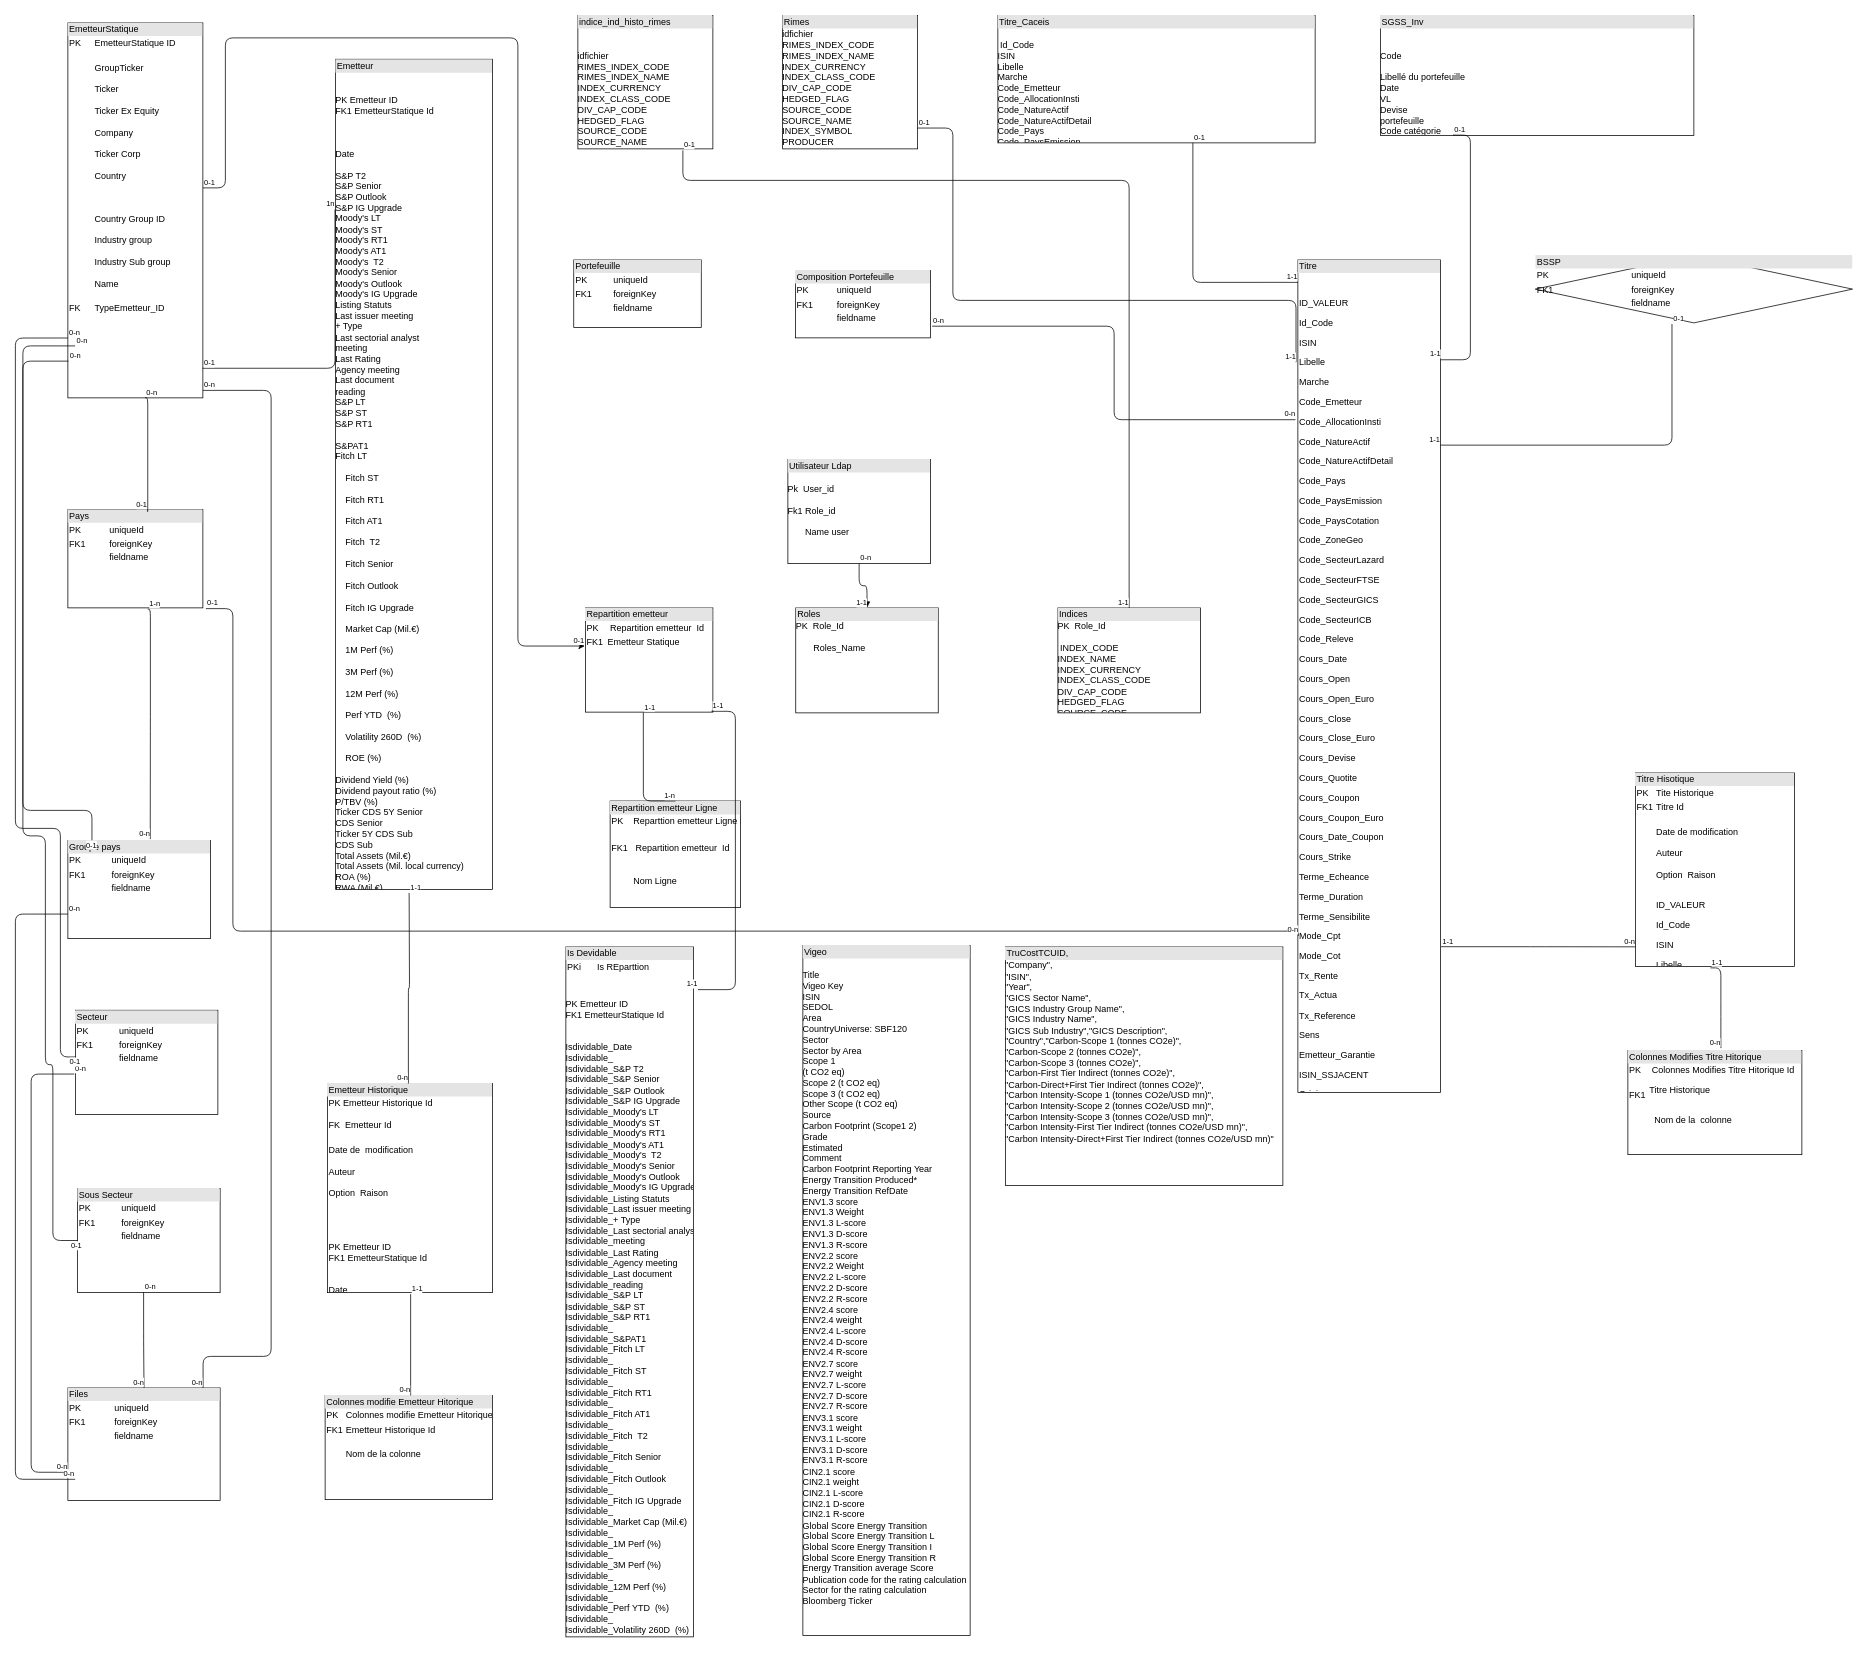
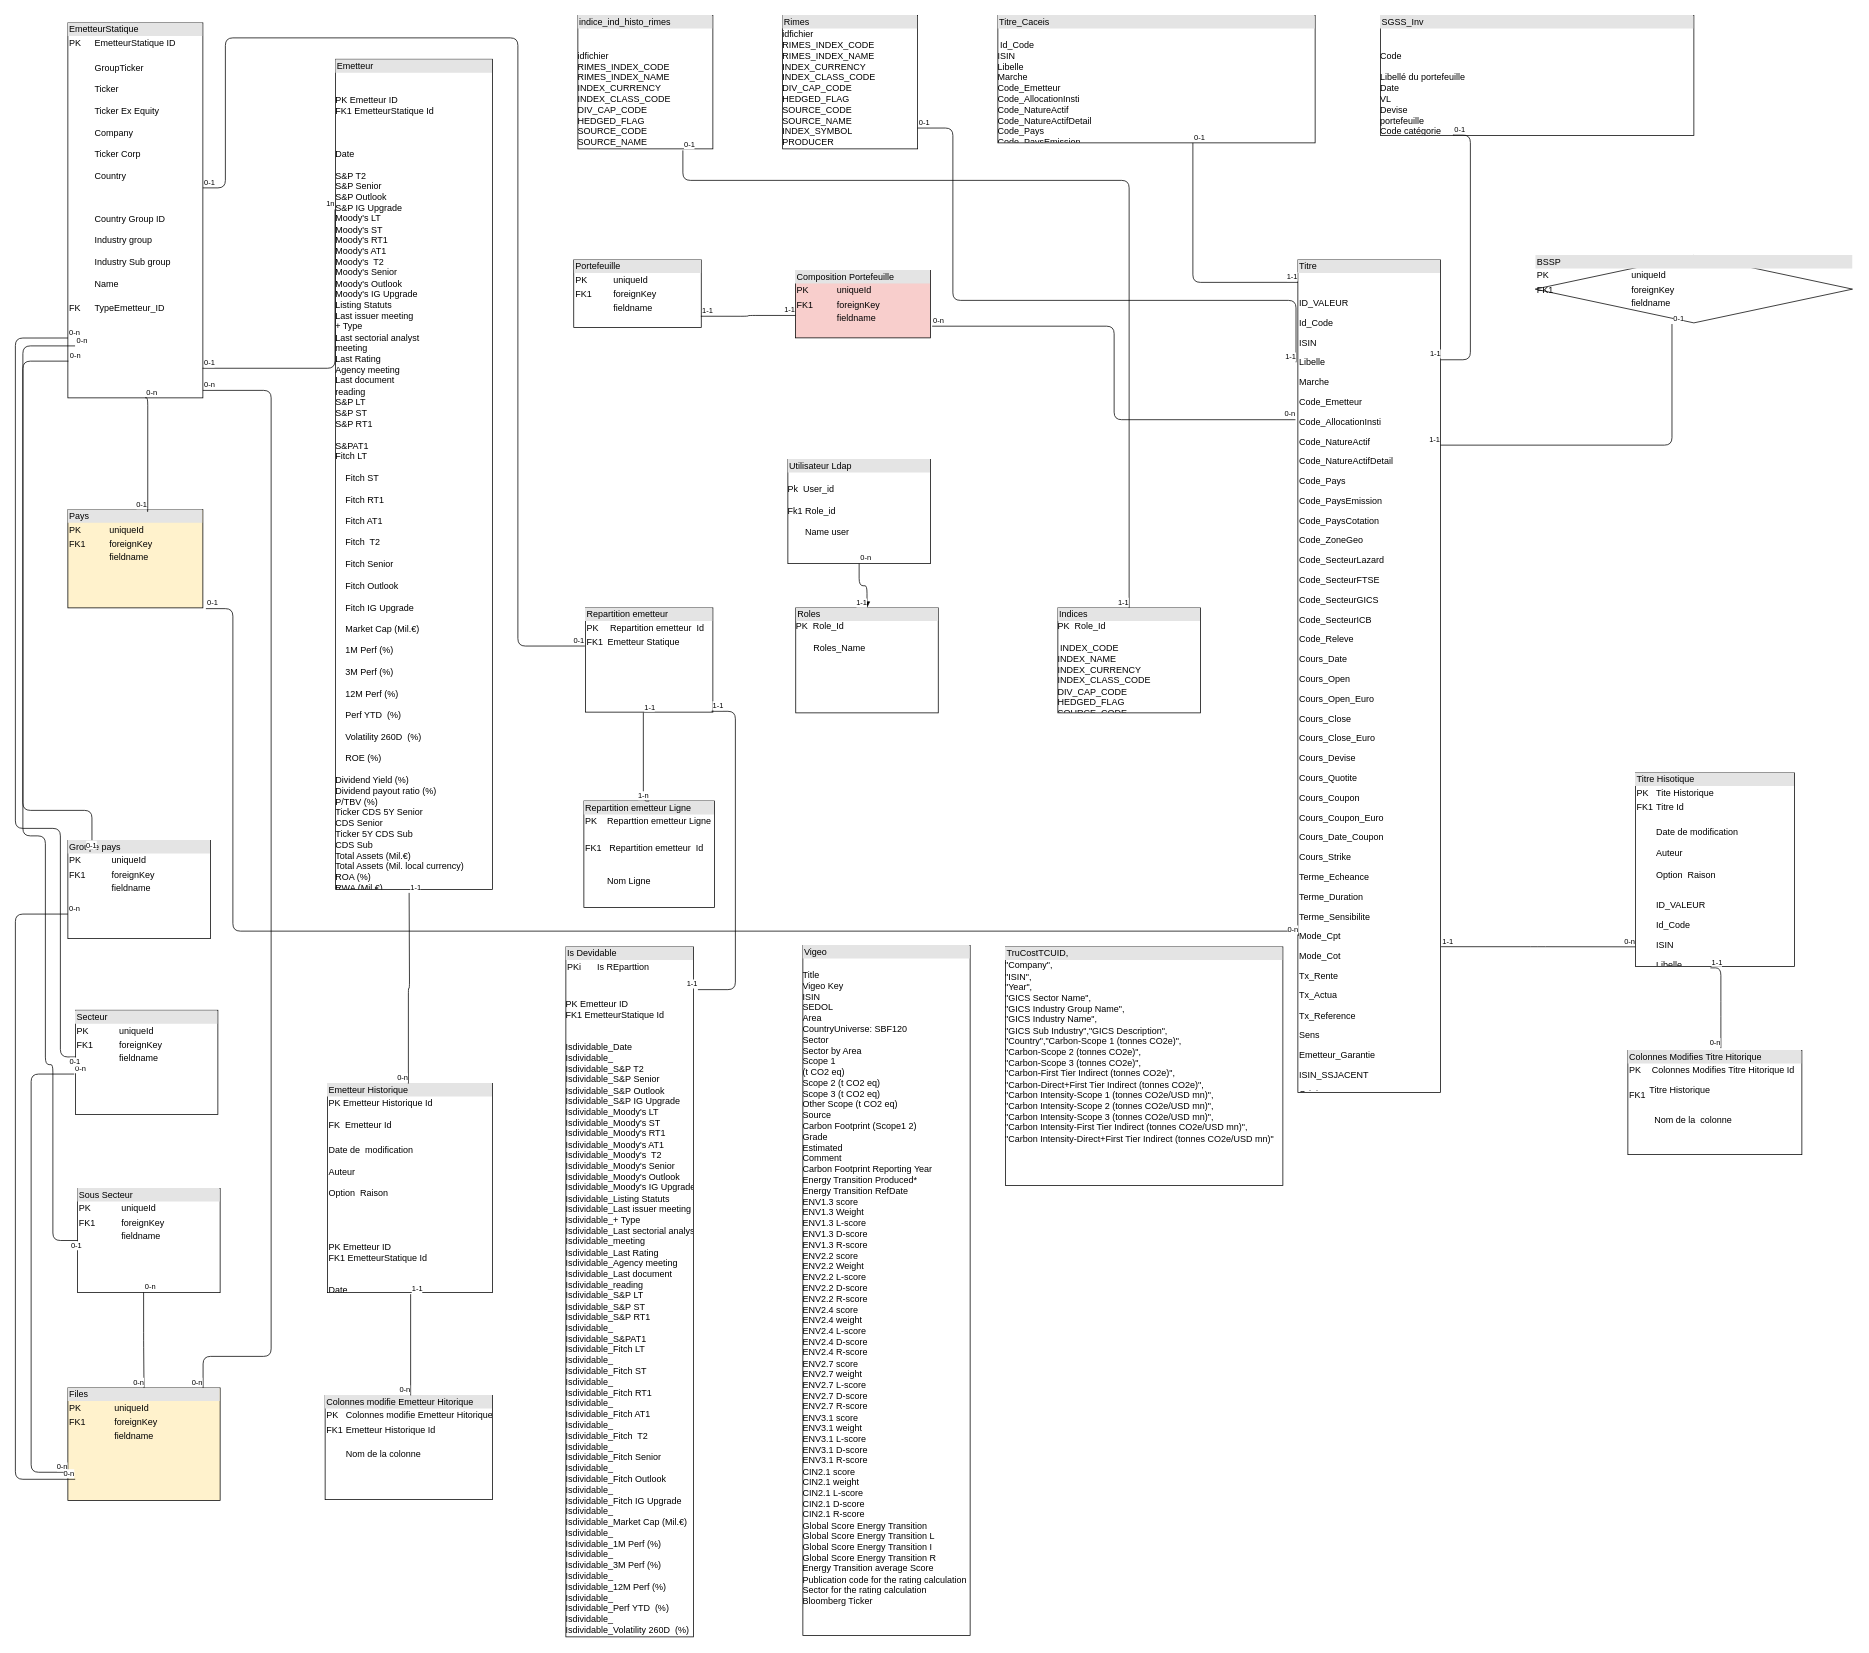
- <mxCell id="24" value="&lt;div style=&quot;box-sizing: border-box ; width: 100% ; background: #e4e4e4 ; padding: 2px&quot;&gt;Composition Portefeuille&lt;/div&gt;&lt;table style=&quot;width: 100% ; font-size: 1em&quot; cellpadding=&quot;2&quot; cellspacing=&quot;0&quot;&gt;&lt;tbody&gt;&lt;tr&gt;&lt;td&gt;PK&lt;/td&gt;&lt;td&gt;uniqueId&lt;/td&gt;&lt;/tr&gt;&lt;tr&gt;&lt;td&gt;FK1&lt;/td&gt;&lt;td&gt;foreignKey&lt;/td&gt;&lt;/tr&gt;&lt;tr&gt;&lt;td&gt;&lt;/td&gt;&lt;td&gt;fieldname&lt;/td&gt;&lt;/tr&gt;&lt;/tbody&gt;&lt;/table&gt;" style="verticalAlign=top;align=left;overflow=fill;html=1;" parent="1" vertex="1"><mxGeometry x="1060" y="360" width="180" height="90" as="geometry" /></mxCell>
+ <mxCell id="24" value="&lt;div style=&quot;box-sizing: border-box ; width: 100% ; background: #e4e4e4 ; padding: 2px&quot;&gt;Composition Portefeuille&lt;/div&gt;&lt;table style=&quot;width: 100% ; font-size: 1em&quot; cellpadding=&quot;2&quot; cellspacing=&quot;0&quot;&gt;&lt;tbody&gt;&lt;tr&gt;&lt;td&gt;PK&lt;/td&gt;&lt;td&gt;uniqueId&lt;/td&gt;&lt;/tr&gt;&lt;tr&gt;&lt;td&gt;FK1&lt;/td&gt;&lt;td&gt;foreignKey&lt;/td&gt;&lt;/tr&gt;&lt;tr&gt;&lt;td&gt;&lt;/td&gt;&lt;td&gt;fieldname&lt;/td&gt;&lt;/tr&gt;&lt;/tbody&gt;&lt;/table&gt;" style="verticalAlign=top;align=left;overflow=fill;html=1;fillColor=#f8cecc;" parent="1" vertex="1"><mxGeometry x="1060" y="360" width="180" height="90" as="geometry" /></mxCell>
+ <mxCell id="62" value="" style="endArrow=none;html=1;edgeStyle=orthogonalEdgeStyle;entryX=0;entryY=0.668;entryDx=0;entryDy=0;entryPerimeter=0;exitX=0.997;exitY=0.835;exitDx=0;exitDy=0;exitPerimeter=0;" edge="1" parent="1" source="23" target="24"><mxGeometry relative="1" as="geometry"><mxPoint x="930" y="420" as="sourcePoint" /><mxPoint x="1050" y="420" as="targetPoint" /><Array as="points" /></mxGeometry></mxCell>
+ <mxCell id="63" value="1-1" style="resizable=0;html=1;align=left;verticalAlign=bottom;labelBackgroundColor=#ffffff;fontSize=10;" connectable="0" vertex="1" parent="62"><mxGeometry x="-1" relative="1" as="geometry" /></mxCell>
+ <mxCell id="64" value="1-1" style="resizable=0;html=1;align=right;verticalAlign=bottom;labelBackgroundColor=#ffffff;fontSize=10;" connectable="0" vertex="1" parent="62"><mxGeometry x="1" relative="1" as="geometry" /></mxCell>
- <mxCell id="10" value="&lt;div style=&quot;box-sizing: border-box ; width: 100% ; background: #e4e4e4 ; padding: 2px&quot;&gt;Pays&lt;/div&gt;&lt;table style=&quot;width: 100% ; font-size: 1em&quot; cellpadding=&quot;2&quot; cellspacing=&quot;0&quot;&gt;&lt;tbody&gt;&lt;tr&gt;&lt;td&gt;PK&lt;/td&gt;&lt;td&gt;uniqueId&lt;/td&gt;&lt;/tr&gt;&lt;tr&gt;&lt;td&gt;FK1&lt;/td&gt;&lt;td&gt;foreignKey&lt;/td&gt;&lt;/tr&gt;&lt;tr&gt;&lt;td&gt;&lt;/td&gt;&lt;td&gt;fieldname&lt;/td&gt;&lt;/tr&gt;&lt;/tbody&gt;&lt;/table&gt;" style="verticalAlign=top;align=left;overflow=fill;html=1;" parent="1" vertex="1"><mxGeometry x="90" y="679" width="180" height="131" as="geometry" /></mxCell>
+ <mxCell id="10" value="&lt;div style=&quot;box-sizing: border-box ; width: 100% ; background: #e4e4e4 ; padding: 2px&quot;&gt;Pays&lt;/div&gt;&lt;table style=&quot;width: 100% ; font-size: 1em&quot; cellpadding=&quot;2&quot; cellspacing=&quot;0&quot;&gt;&lt;tbody&gt;&lt;tr&gt;&lt;td&gt;PK&lt;/td&gt;&lt;td&gt;uniqueId&lt;/td&gt;&lt;/tr&gt;&lt;tr&gt;&lt;td&gt;FK1&lt;/td&gt;&lt;td&gt;foreignKey&lt;/td&gt;&lt;/tr&gt;&lt;tr&gt;&lt;td&gt;&lt;/td&gt;&lt;td&gt;fieldname&lt;/td&gt;&lt;/tr&gt;&lt;/tbody&gt;&lt;/table&gt;" style="verticalAlign=top;align=left;overflow=fill;html=1;fillColor=#fff2cc;" parent="1" vertex="1"><mxGeometry x="90" y="679" width="180" height="131" as="geometry" /></mxCell>
- <mxCell id="84" value="" style="endArrow=classic;html=1;edgeStyle=orthogonalEdgeStyle;entryX=-0.004;entryY=0.366;entryDx=0;entryDy=0;entryPerimeter=0;exitX=1;exitY=0.44;exitDx=0;exitDy=0;exitPerimeter=0;" edge="1" parent="1" source="2" target="18"><mxGeometry relative="1" as="geometry"><mxPoint x="280" y="250" as="sourcePoint" /><mxPoint x="770" y="863" as="targetPoint" /><Array as="points"><mxPoint x="300" y="250" /><mxPoint x="300" y="50" /><mxPoint x="690" y="50" /><mxPoint x="690" y="860" /></Array></mxGeometry></mxCell>
+ <mxCell id="84" value="" style="endArrow=none;html=1;edgeStyle=orthogonalEdgeStyle;entryX=-0.004;entryY=0.366;entryDx=0;entryDy=0;entryPerimeter=0;exitX=1;exitY=0.44;exitDx=0;exitDy=0;exitPerimeter=0;" edge="1" parent="1" source="2" target="18"><mxGeometry relative="1" as="geometry"><mxPoint x="280" y="250" as="sourcePoint" /><mxPoint x="770" y="863" as="targetPoint" /><Array as="points"><mxPoint x="300" y="250" /><mxPoint x="300" y="50" /><mxPoint x="690" y="50" /><mxPoint x="690" y="860" /></Array></mxGeometry></mxCell>
- <mxCell id="28" value="" style="endArrow=none;html=1;edgeStyle=orthogonalEdgeStyle;exitX=0.592;exitY=1.013;exitDx=0;exitDy=0;exitPerimeter=0;entryX=0.578;entryY=-0.013;entryDx=0;entryDy=0;entryPerimeter=0;" edge="1" parent="1" source="10" target="11"><mxGeometry relative="1" as="geometry"><mxPoint x="200" y="1030" as="sourcePoint" /><mxPoint x="200" y="1110" as="targetPoint" /><Array as="points"><mxPoint x="200" y="812" /><mxPoint x="200" y="965" /></Array></mxGeometry></mxCell>
- <mxCell id="29" value="1-n" style="resizable=0;html=1;align=left;verticalAlign=bottom;labelBackgroundColor=#ffffff;fontSize=10;" connectable="0" vertex="1" parent="28"><mxGeometry x="-1" relative="1" as="geometry" /></mxCell>
- <mxCell id="30" value="0-n" style="resizable=0;html=1;align=right;verticalAlign=bottom;labelBackgroundColor=#ffffff;fontSize=10;" connectable="0" vertex="1" parent="28"><mxGeometry x="1" relative="1" as="geometry" /></mxCell>
- <mxCell id="19" value="&lt;div style=&quot;box-sizing: border-box ; width: 100% ; background: #e4e4e4 ; padding: 2px&quot;&gt;Repartition emetteur Ligne&lt;/div&gt;&lt;table style=&quot;width: 100% ; font-size: 1em&quot; cellpadding=&quot;2&quot; cellspacing=&quot;0&quot;&gt;&lt;tbody&gt;&lt;tr&gt;&lt;td&gt;PK&lt;/td&gt;&lt;td&gt;&amp;nbsp;Reparttion emetteur Ligne Id&lt;br&gt;&lt;/td&gt;&lt;/tr&gt;&lt;tr&gt;&lt;td&gt;FK1&lt;/td&gt;&lt;td&gt;&lt;br&gt;&lt;table&gt;&lt;tbody&gt;&lt;tr&gt;&lt;td&gt;&amp;nbsp;Repartition emetteur&amp;nbsp; Id&lt;/td&gt;&lt;/tr&gt;&lt;/tbody&gt;&lt;/table&gt;&lt;br&gt;&lt;/td&gt;&lt;/tr&gt;&lt;tr&gt;&lt;td&gt;&lt;br&gt;&lt;br&gt;&lt;/td&gt;&lt;td&gt;&amp;nbsp;Nom Ligne&lt;/td&gt;&lt;/tr&gt;&lt;/tbody&gt;&lt;/table&gt;" style="verticalAlign=top;align=left;overflow=fill;html=1;" parent="1" vertex="1"><mxGeometry x="813" y="1067.5" width="174" height="142" as="geometry" /></mxCell>
+ <mxCell id="19" value="&lt;div style=&quot;box-sizing: border-box ; width: 100% ; background: #e4e4e4 ; padding: 2px&quot;&gt;Repartition emetteur Ligne&lt;/div&gt;&lt;table style=&quot;width: 100% ; font-size: 1em&quot; cellpadding=&quot;2&quot; cellspacing=&quot;0&quot;&gt;&lt;tbody&gt;&lt;tr&gt;&lt;td&gt;PK&lt;/td&gt;&lt;td&gt;&amp;nbsp;Reparttion emetteur Ligne Id&lt;br&gt;&lt;/td&gt;&lt;/tr&gt;&lt;tr&gt;&lt;td&gt;FK1&lt;/td&gt;&lt;td&gt;&lt;br&gt;&lt;table&gt;&lt;tbody&gt;&lt;tr&gt;&lt;td&gt;&amp;nbsp;Repartition emetteur&amp;nbsp; Id&lt;/td&gt;&lt;/tr&gt;&lt;/tbody&gt;&lt;/table&gt;&lt;br&gt;&lt;/td&gt;&lt;/tr&gt;&lt;tr&gt;&lt;td&gt;&lt;br&gt;&lt;br&gt;&lt;/td&gt;&lt;td&gt;&amp;nbsp;Nom Ligne&lt;/td&gt;&lt;/tr&gt;&lt;/tbody&gt;&lt;/table&gt;" style="verticalAlign=top;align=left;overflow=fill;html=1;" parent="1" vertex="1"><mxGeometry x="778" y="1067.5" width="174" height="142" as="geometry" /></mxCell>
- <mxCell id="14" value="&lt;div style=&quot;box-sizing: border-box ; width: 100% ; background: #e4e4e4 ; padding: 2px&quot;&gt;Files&lt;/div&gt;&lt;table style=&quot;width: 100% ; font-size: 1em&quot; cellpadding=&quot;2&quot; cellspacing=&quot;0&quot;&gt;&lt;tbody&gt;&lt;tr&gt;&lt;td&gt;PK&lt;/td&gt;&lt;td&gt;uniqueId&lt;/td&gt;&lt;/tr&gt;&lt;tr&gt;&lt;td&gt;FK1&lt;/td&gt;&lt;td&gt;foreignKey&lt;/td&gt;&lt;/tr&gt;&lt;tr&gt;&lt;td&gt;&lt;/td&gt;&lt;td&gt;fieldname&lt;/td&gt;&lt;/tr&gt;&lt;/tbody&gt;&lt;/table&gt;" style="verticalAlign=top;align=left;overflow=fill;html=1;" parent="1" vertex="1"><mxGeometry x="90" y="1850" width="203" height="150" as="geometry" /></mxCell>
+ <mxCell id="14" value="&lt;div style=&quot;box-sizing: border-box ; width: 100% ; background: #e4e4e4 ; padding: 2px&quot;&gt;Files&lt;/div&gt;&lt;table style=&quot;width: 100% ; font-size: 1em&quot; cellpadding=&quot;2&quot; cellspacing=&quot;0&quot;&gt;&lt;tbody&gt;&lt;tr&gt;&lt;td&gt;PK&lt;/td&gt;&lt;td&gt;uniqueId&lt;/td&gt;&lt;/tr&gt;&lt;tr&gt;&lt;td&gt;FK1&lt;/td&gt;&lt;td&gt;foreignKey&lt;/td&gt;&lt;/tr&gt;&lt;tr&gt;&lt;td&gt;&lt;/td&gt;&lt;td&gt;fieldname&lt;/td&gt;&lt;/tr&gt;&lt;/tbody&gt;&lt;/table&gt;" style="verticalAlign=top;align=left;overflow=fill;html=1;fillColor=#fff2cc;" parent="1" vertex="1"><mxGeometry x="90" y="1850" width="203" height="150" as="geometry" /></mxCell>
